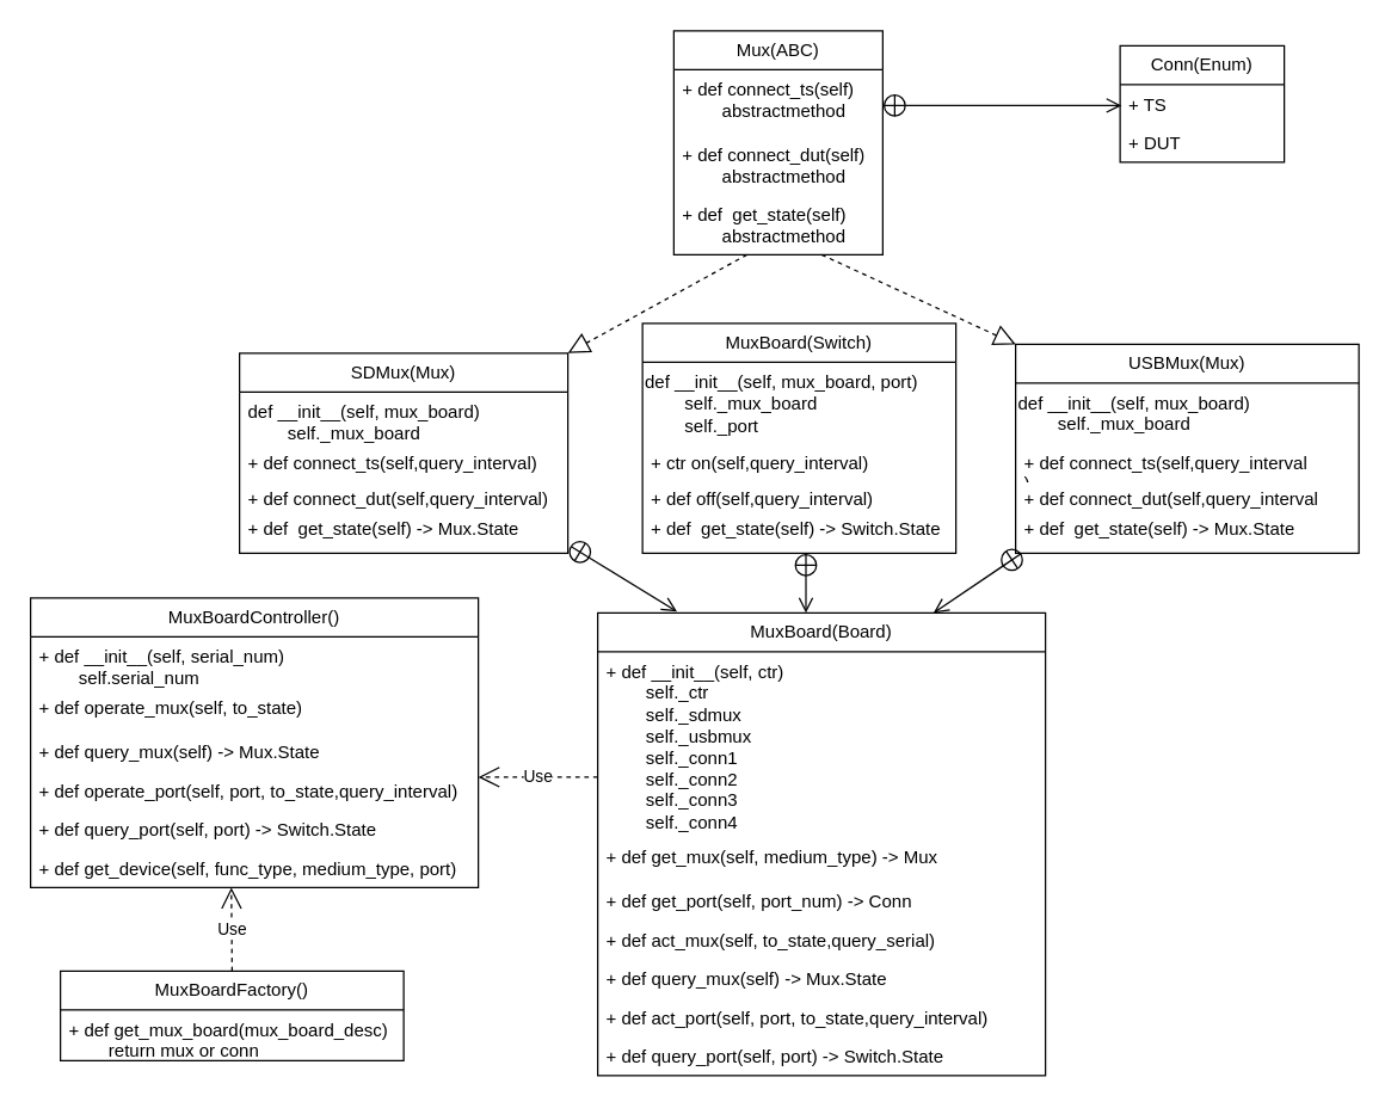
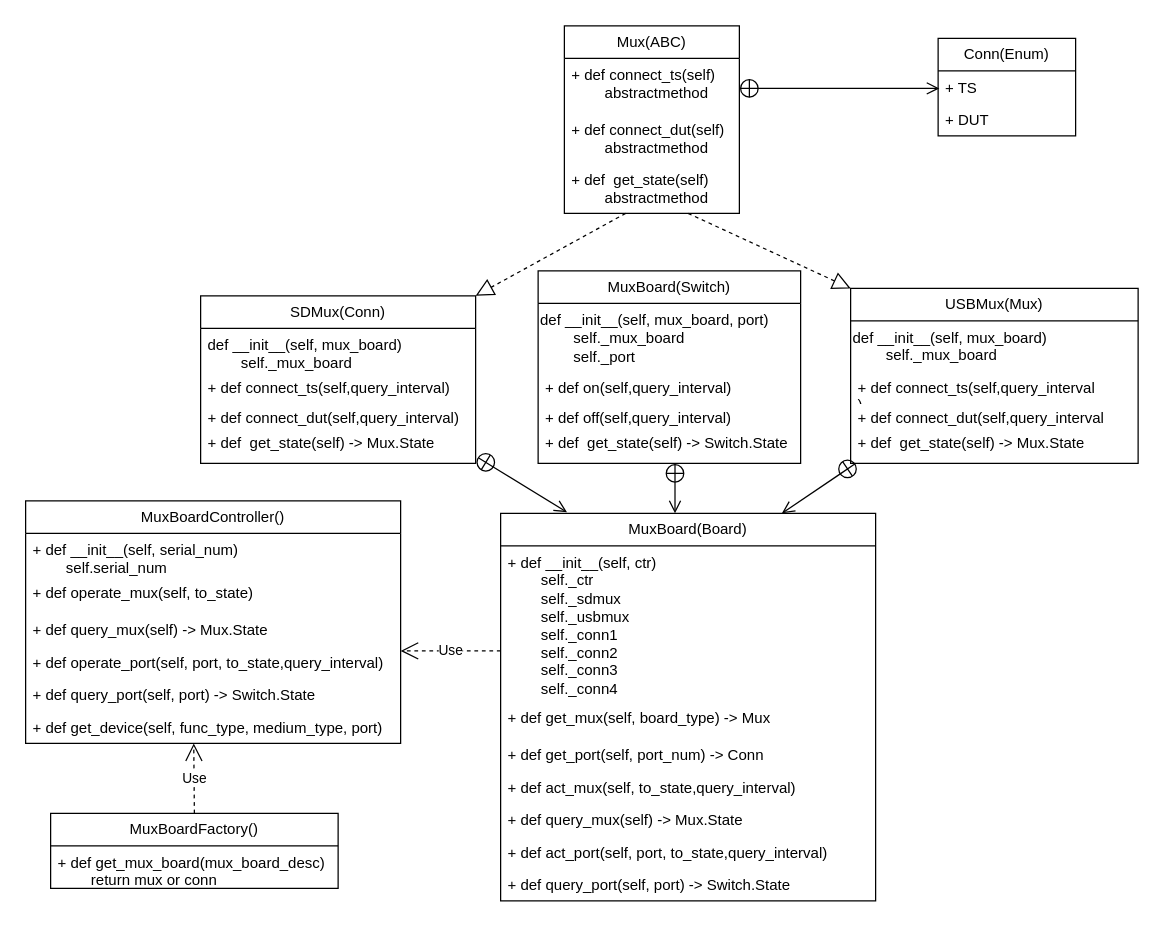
- <mxCell id="11" value="SDMux(Mux)" style="swimlane;fontStyle=0;childLayout=stackLayout;horizontal=1;startSize=26;fillColor=none;horizontalStack=0;resizeParent=1;resizeParentMax=0;resizeLast=0;collapsible=1;marginBottom=0;whiteSpace=wrap;html=1;" vertex="1" parent="1"><mxGeometry x="160" y="236" width="220" height="134" as="geometry" /></mxCell>
+ <mxCell id="11" value="SDMux(Conn)" style="swimlane;fontStyle=0;childLayout=stackLayout;horizontal=1;startSize=26;fillColor=none;horizontalStack=0;resizeParent=1;resizeParentMax=0;resizeLast=0;collapsible=1;marginBottom=0;whiteSpace=wrap;html=1;" vertex="1" parent="1"><mxGeometry x="160" y="236" width="220" height="134" as="geometry" /></mxCell>
- <mxCell id="35" value="+ ctr on(self,query_interval)" style="text;strokeColor=none;fillColor=none;align=left;verticalAlign=top;spacingLeft=4;spacingRight=4;overflow=hidden;rotatable=0;points=[[0,0.5],[1,0.5]];portConstraint=eastwest;whiteSpace=wrap;html=1;labelBackgroundColor=default;" vertex="1" parent="33"><mxGeometry y="80" width="210" height="24" as="geometry" /></mxCell>
+ <mxCell id="35" value="+ def on(self,query_interval)" style="text;strokeColor=none;fillColor=none;align=left;verticalAlign=top;spacingLeft=4;spacingRight=4;overflow=hidden;rotatable=0;points=[[0,0.5],[1,0.5]];portConstraint=eastwest;whiteSpace=wrap;html=1;labelBackgroundColor=default;" vertex="1" parent="33"><mxGeometry y="80" width="210" height="24" as="geometry" /></mxCell>
- <mxCell id="25" value="+ def get_mux(self, medium_type) -&amp;gt; Mux" style="text;strokeColor=none;fillColor=none;align=left;verticalAlign=top;spacingLeft=4;spacingRight=4;overflow=hidden;rotatable=0;points=[[0,0.5],[1,0.5]];portConstraint=eastwest;whiteSpace=wrap;html=1;" vertex="1" parent="22"><mxGeometry y="150" width="300" height="30" as="geometry" /></mxCell>
+ <mxCell id="25" value="+ def get_mux(self, board_type) -&amp;gt; Mux" style="text;strokeColor=none;fillColor=none;align=left;verticalAlign=top;spacingLeft=4;spacingRight=4;overflow=hidden;rotatable=0;points=[[0,0.5],[1,0.5]];portConstraint=eastwest;whiteSpace=wrap;html=1;" vertex="1" parent="22"><mxGeometry y="150" width="300" height="30" as="geometry" /></mxCell>
- <mxCell id="27" value="+ def act_mux(self, to_state,query_serial)&lt;br&gt;" style="text;strokeColor=none;fillColor=none;align=left;verticalAlign=top;spacingLeft=4;spacingRight=4;overflow=hidden;rotatable=0;points=[[0,0.5],[1,0.5]];portConstraint=eastwest;whiteSpace=wrap;html=1;" vertex="1" parent="22"><mxGeometry y="206" width="300" height="26" as="geometry" /></mxCell>
+ <mxCell id="27" value="+ def act_mux(self, to_state,query_interval)&lt;br&gt;" style="text;strokeColor=none;fillColor=none;align=left;verticalAlign=top;spacingLeft=4;spacingRight=4;overflow=hidden;rotatable=0;points=[[0,0.5],[1,0.5]];portConstraint=eastwest;whiteSpace=wrap;html=1;" vertex="1" parent="22"><mxGeometry y="206" width="300" height="26" as="geometry" /></mxCell>
